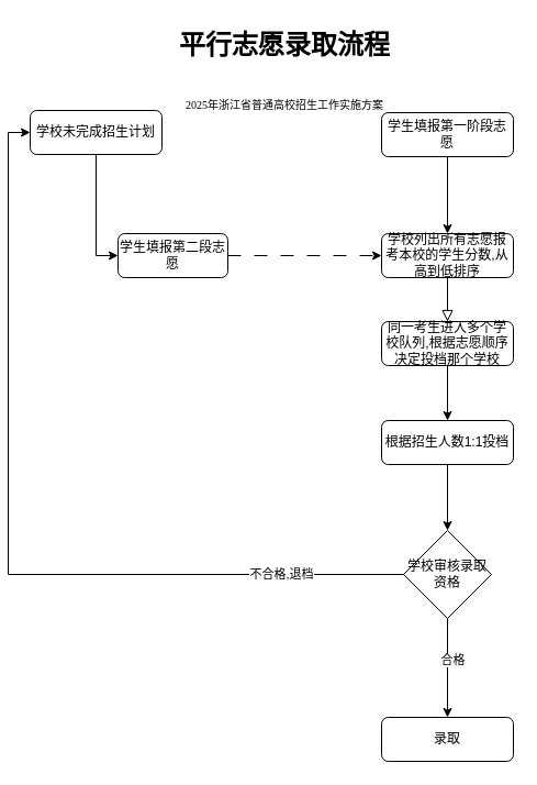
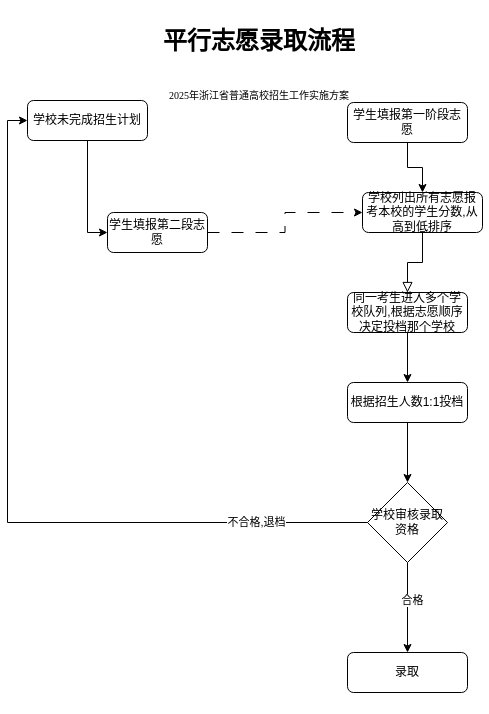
- <mxCell id="3" value="学校列出所有志愿报考本校的学生分数,从高到低排序" style="rounded=1;whiteSpace=wrap;html=1;fontSize=12;glass=0;strokeWidth=1;shadow=0;" parent="1" vertex="1"><mxGeometry x="340" y="212" width="120" height="40" as="geometry" /></mxCell>
+ <mxCell id="3" value="学校列出所有志愿报考本校的学生分数,从高到低排序" style="rounded=1;whiteSpace=wrap;html=1;fontSize=12;glass=0;strokeWidth=1;shadow=0;" parent="1" vertex="1"><mxGeometry x="355" y="192" width="120" height="40" as="geometry" /></mxCell>
